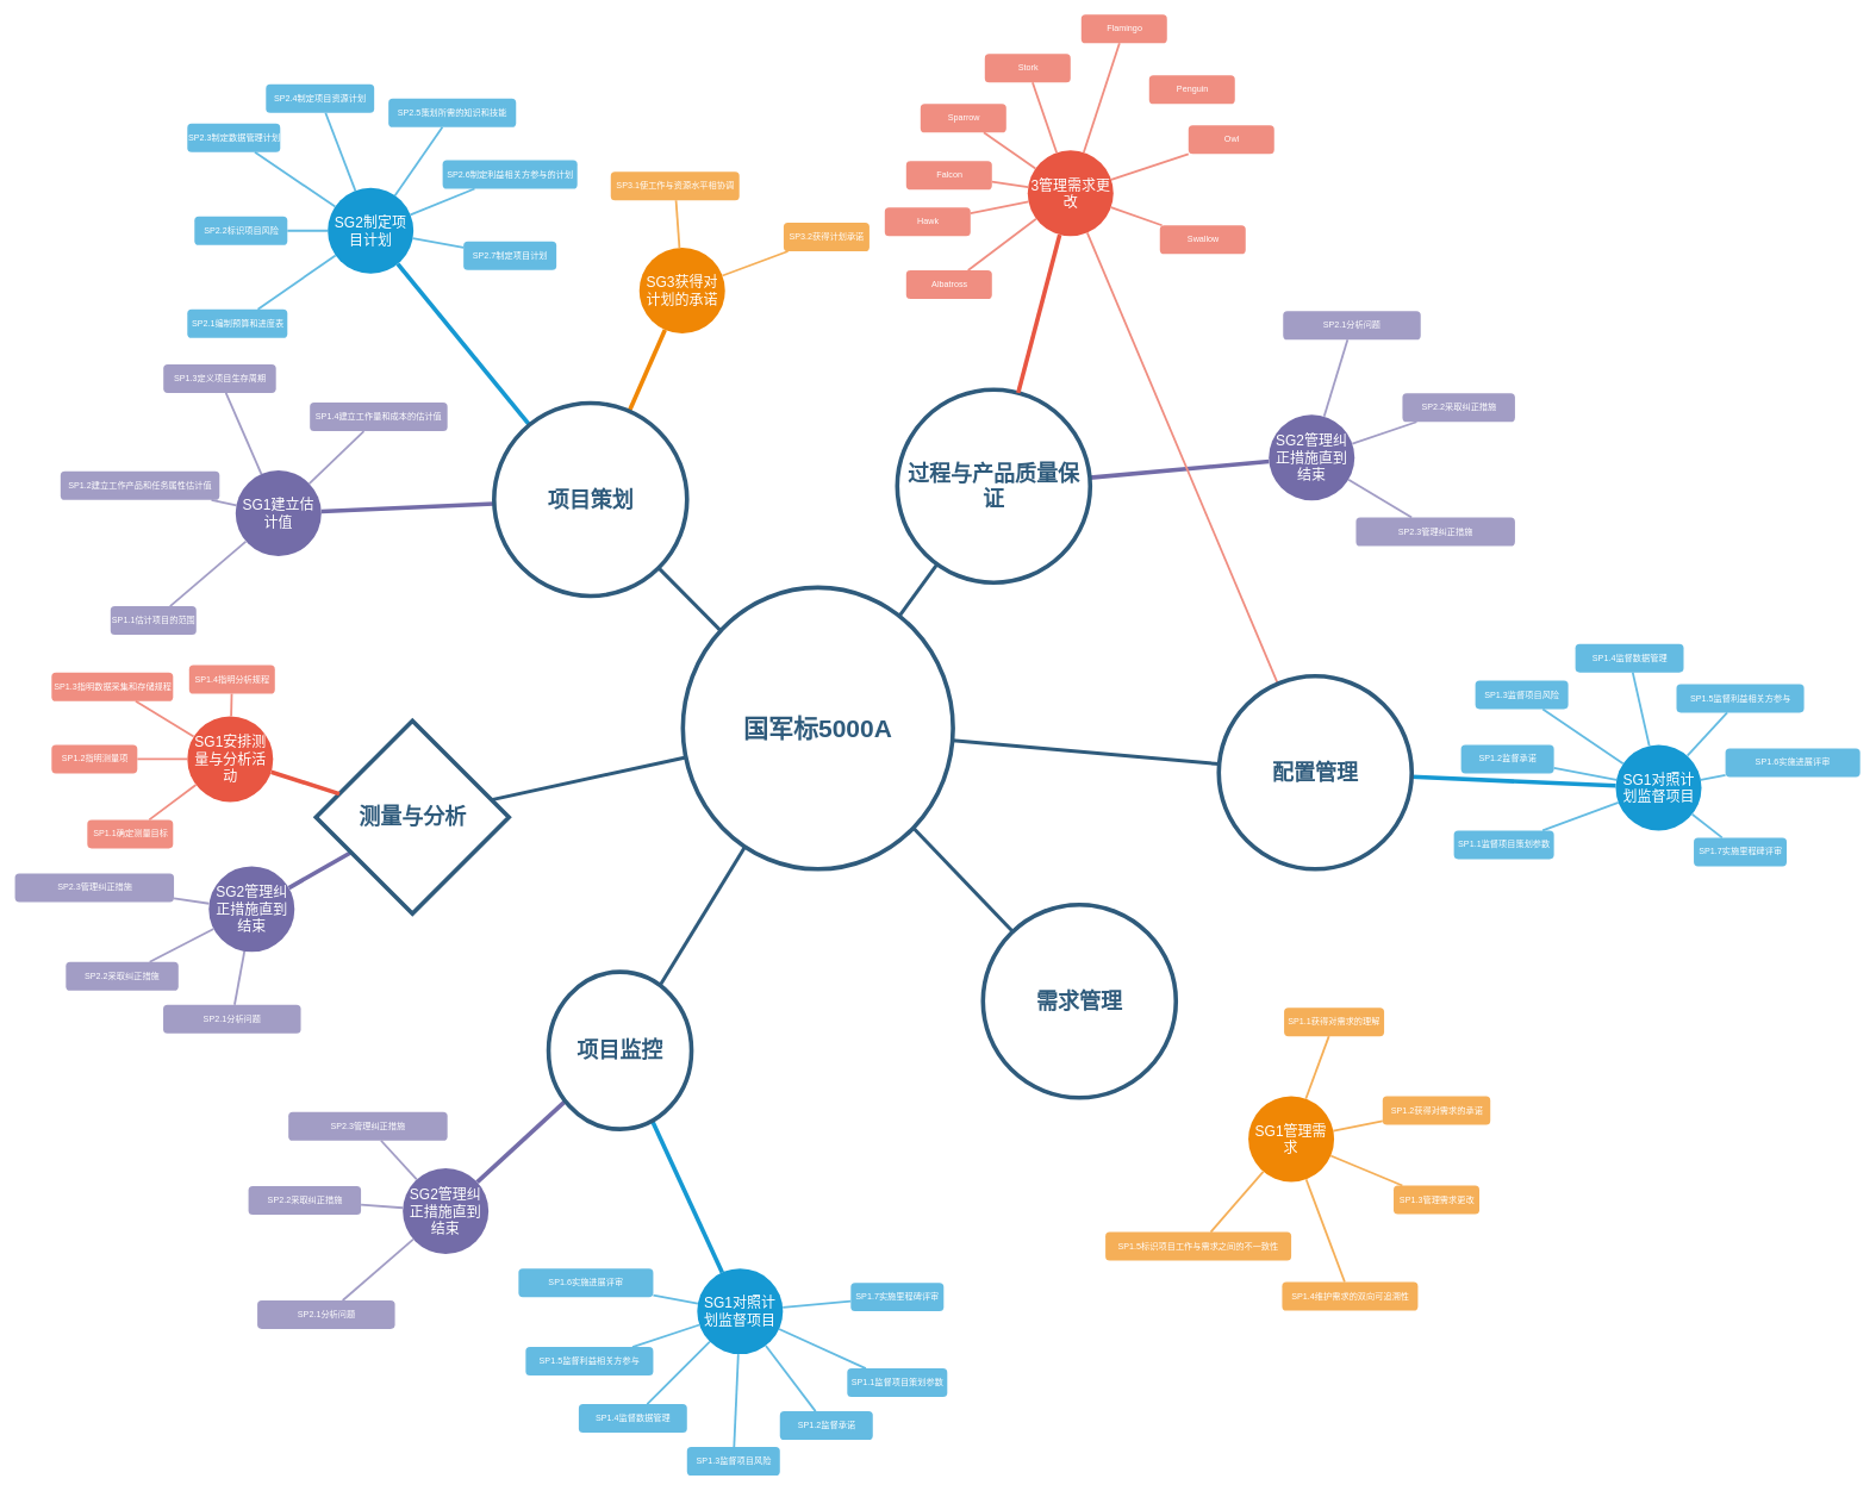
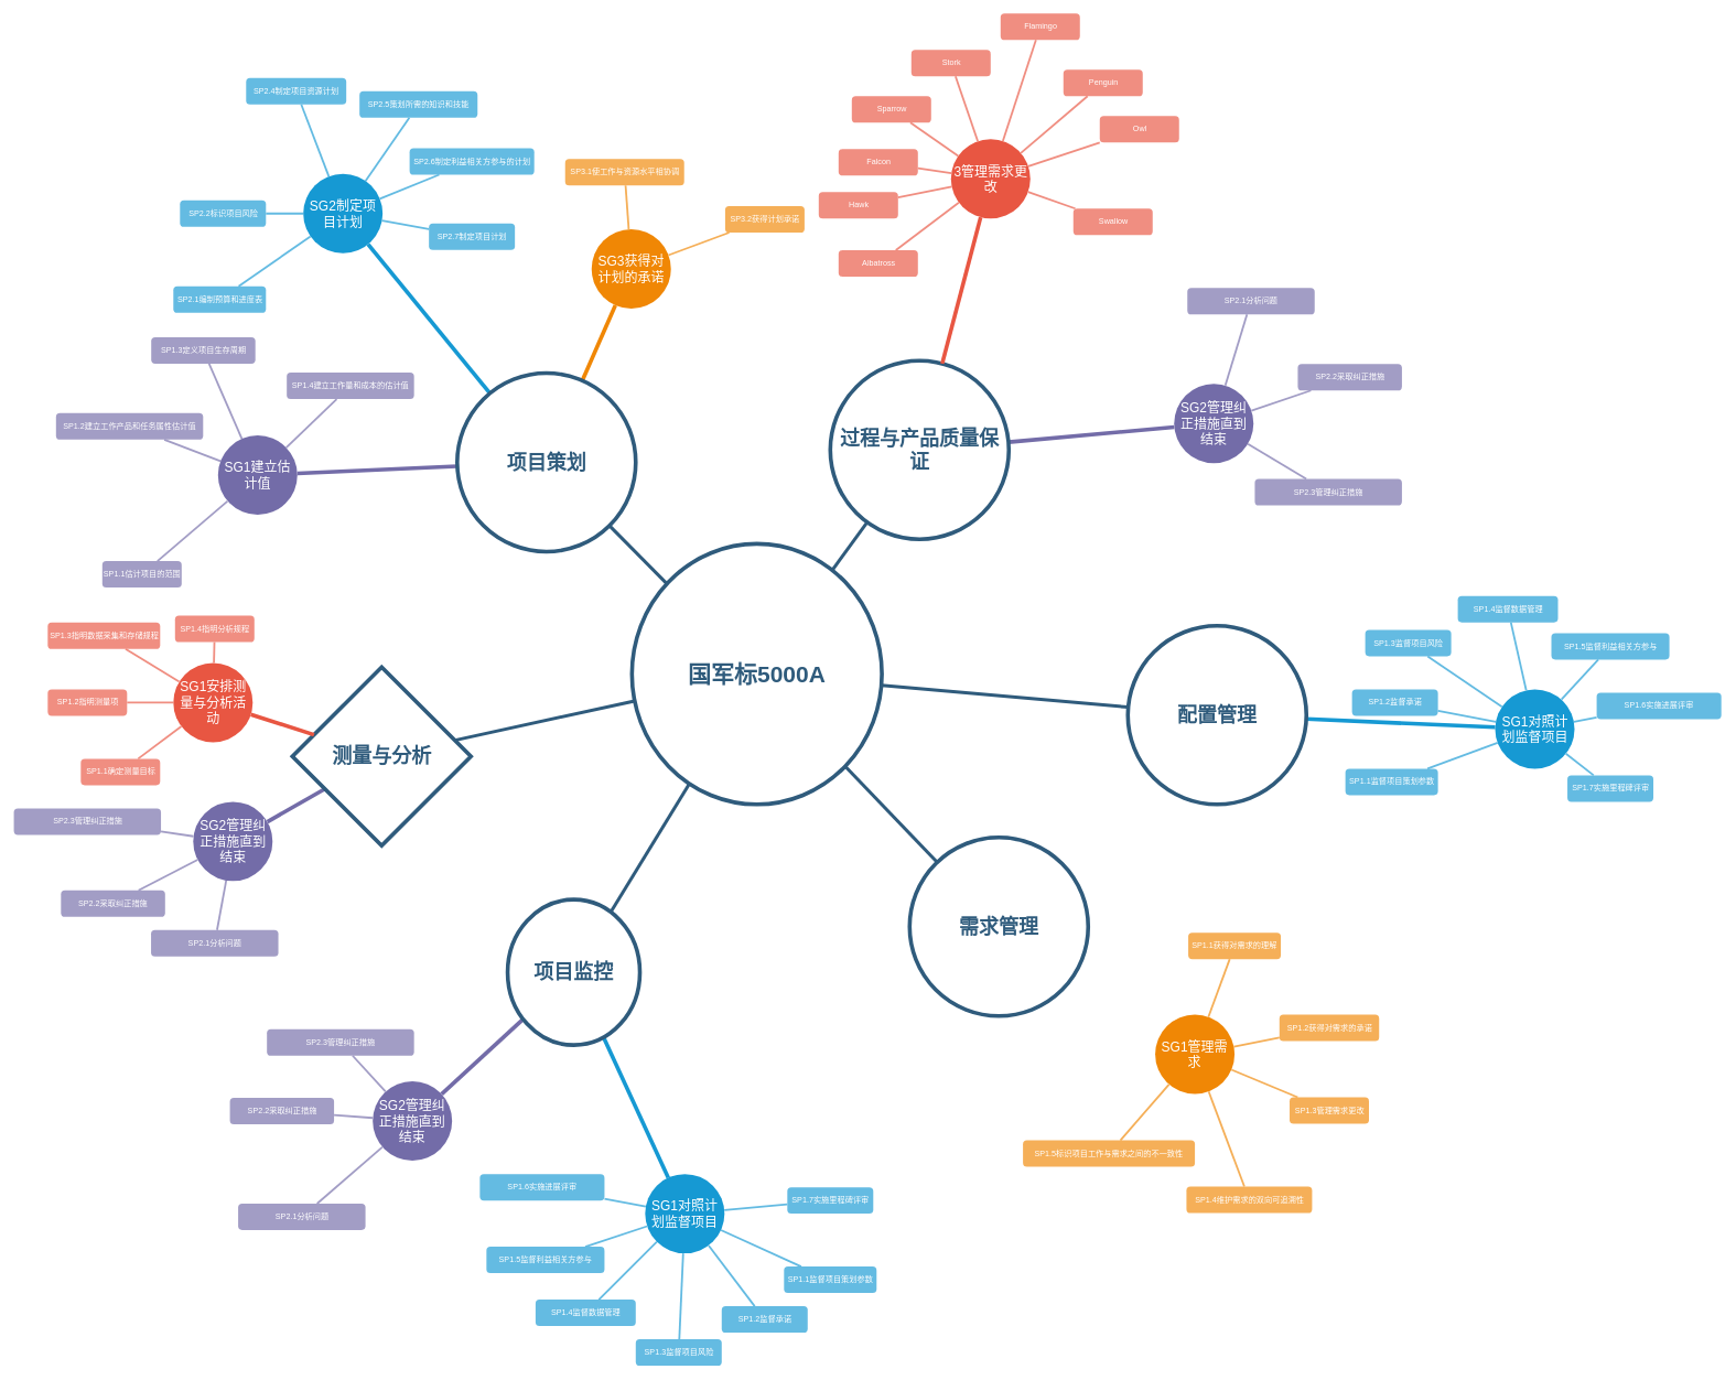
- <mxCell id="9" value="SP2.3制定数据管理计划" style="rounded=1;fillColor=#64BBE2;strokeColor=none;strokeWidth=3;shadow=0;html=1;fontColor=#FFFFFF;" vertex="1" parent="1"><mxGeometry x="261.5" y="172.5" width="130" height="40" as="geometry" /></mxCell>
- <mxCell id="17" value="" style="edgeStyle=none;endArrow=none;strokeWidth=3;strokeColor=#64BBE2;html=1;" edge="1" parent="1" source="2" target="9"><mxGeometry x="2338" y="4727.5" width="100" height="100" as="geometry"><mxPoint x="-287" y="147.5" as="sourcePoint" /><mxPoint x="-187" y="47.5" as="targetPoint" /></mxGeometry></mxCell>
- <mxCell id="100" value="" style="edgeStyle=none;endArrow=none;strokeWidth=3;strokeColor=#F08E81;html=1;" edge="1" parent="1" source="85" target="139"><mxGeometry x="2402.5" y="4640" width="100" height="100" as="geometry"><mxPoint x="-222.5" y="60" as="sourcePoint" /><mxPoint x="-122.5" y="-40" as="targetPoint" /></mxGeometry></mxCell>
+ <mxCell id="100" value="" style="edgeStyle=none;endArrow=none;strokeWidth=3;strokeColor=#F08E81;html=1;" edge="1" parent="1" source="85" target="91"><mxGeometry x="2402.5" y="4640" width="100" height="100" as="geometry"><mxPoint x="-222.5" y="60" as="sourcePoint" /><mxPoint x="-122.5" y="-40" as="targetPoint" /></mxGeometry></mxCell>
- <mxCell id="28" value="SP1.2建立工作产品和任务属性估计值" style="rounded=1;fillColor=#a29dc5;strokeColor=none;strokeWidth=3;shadow=0;html=1;fontColor=#FFFFFF;" vertex="1" parent="1"><mxGeometry x="84" y="659.38" width="222.5" height="40" as="geometry" /></mxCell>
+ <mxCell id="28" value="SP1.2建立工作产品和任务属性估计值" style="rounded=1;fillColor=#a29dc5;strokeColor=none;strokeWidth=3;shadow=0;html=1;fontColor=#FFFFFF;" vertex="1" parent="1"><mxGeometry x="84" y="624.38" width="222.5" height="40" as="geometry" /></mxCell>
